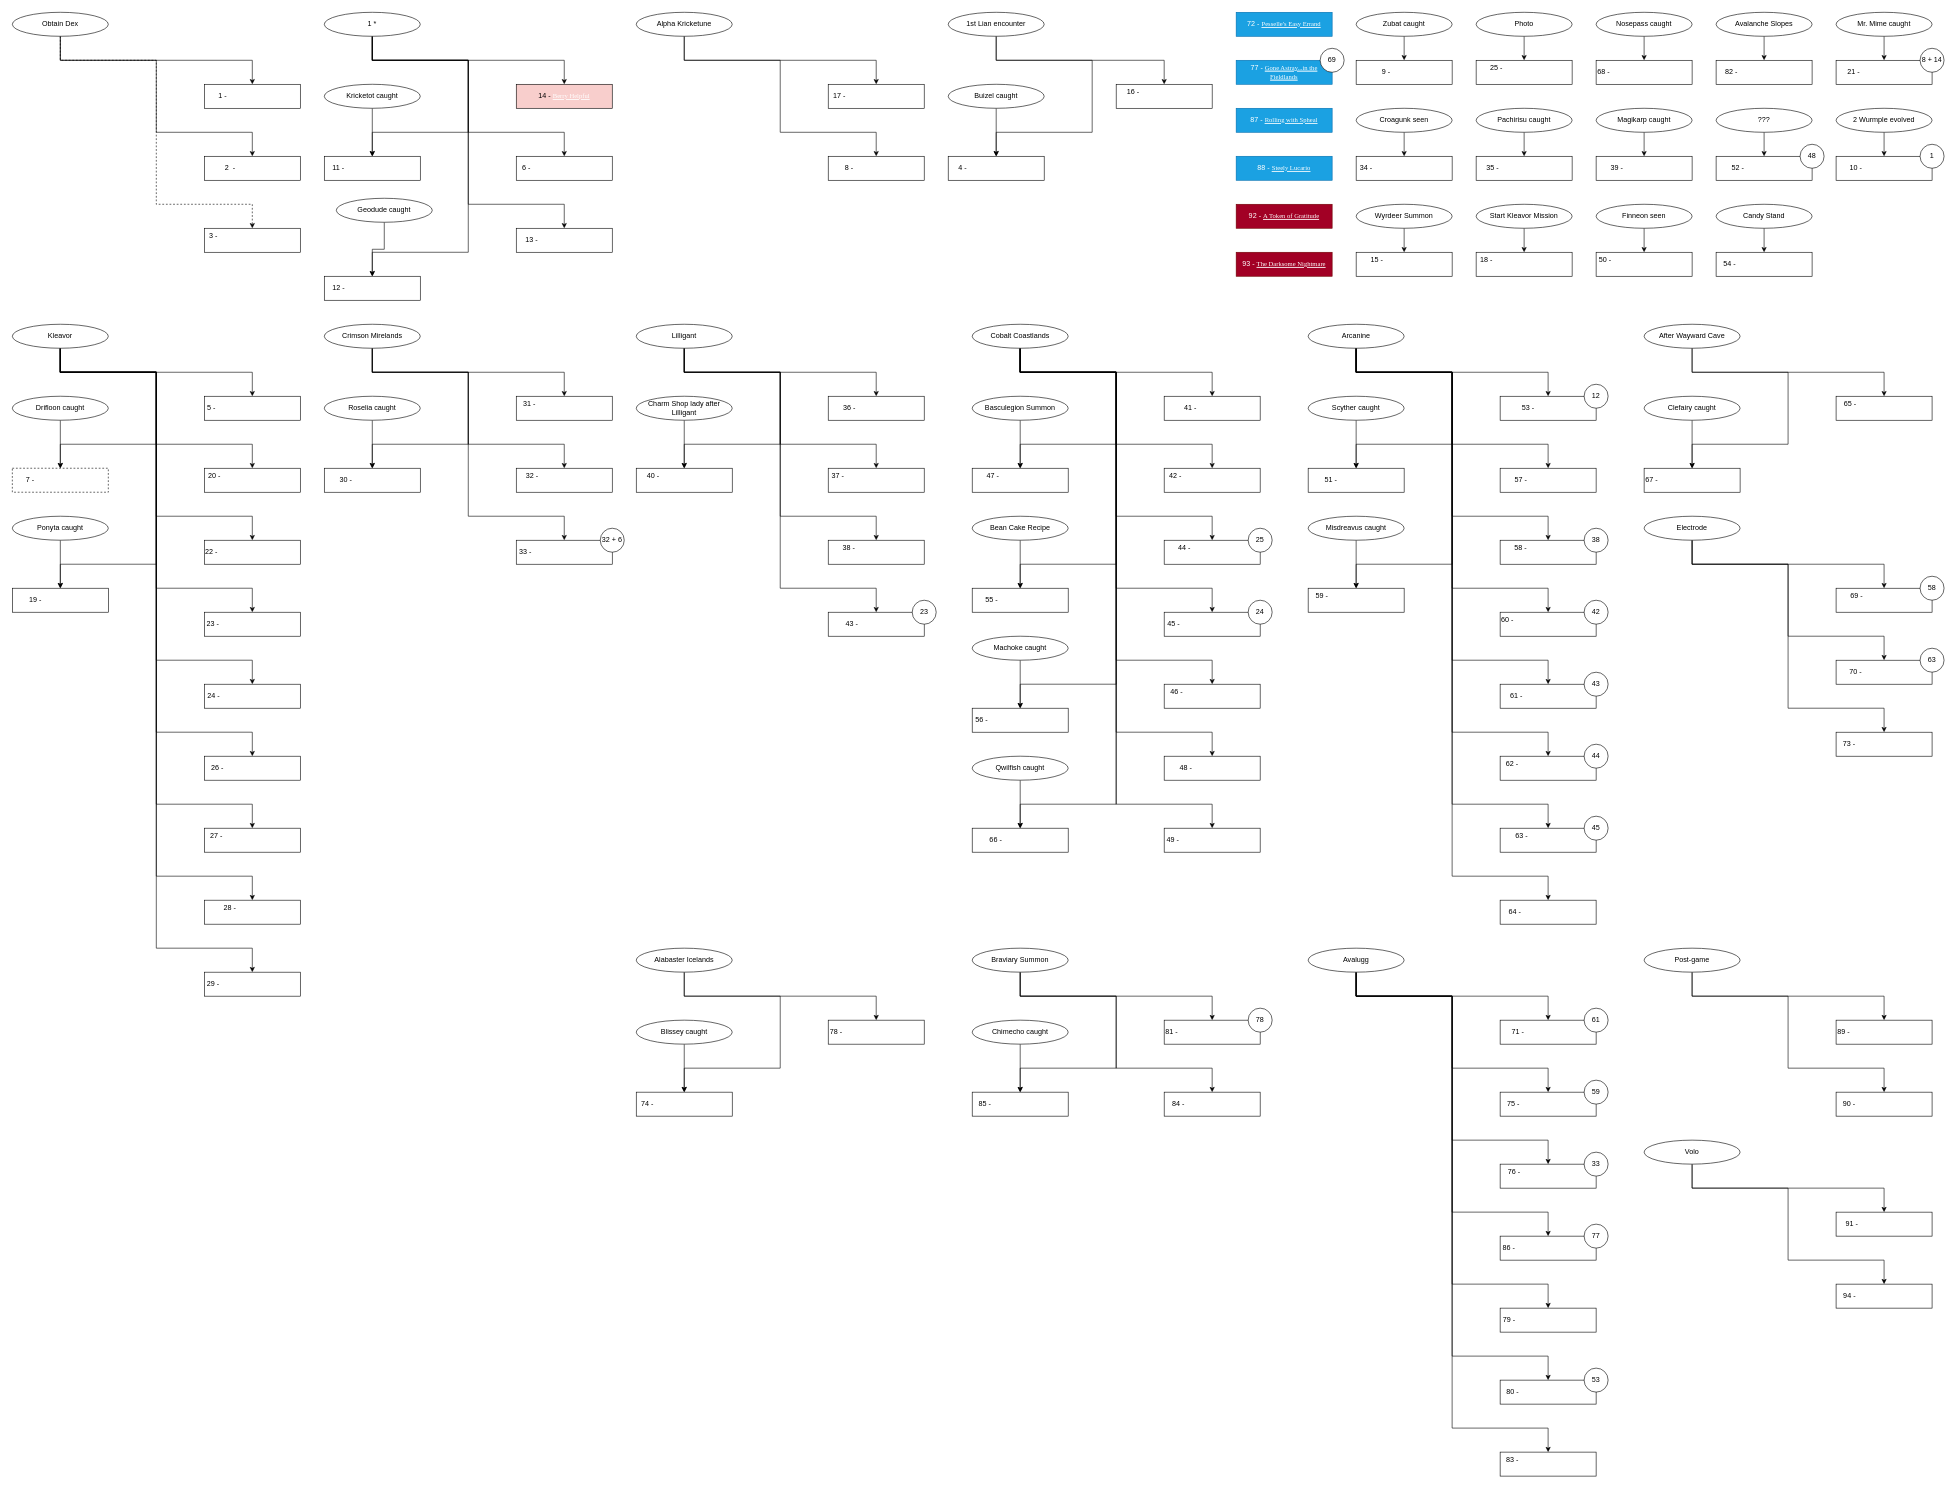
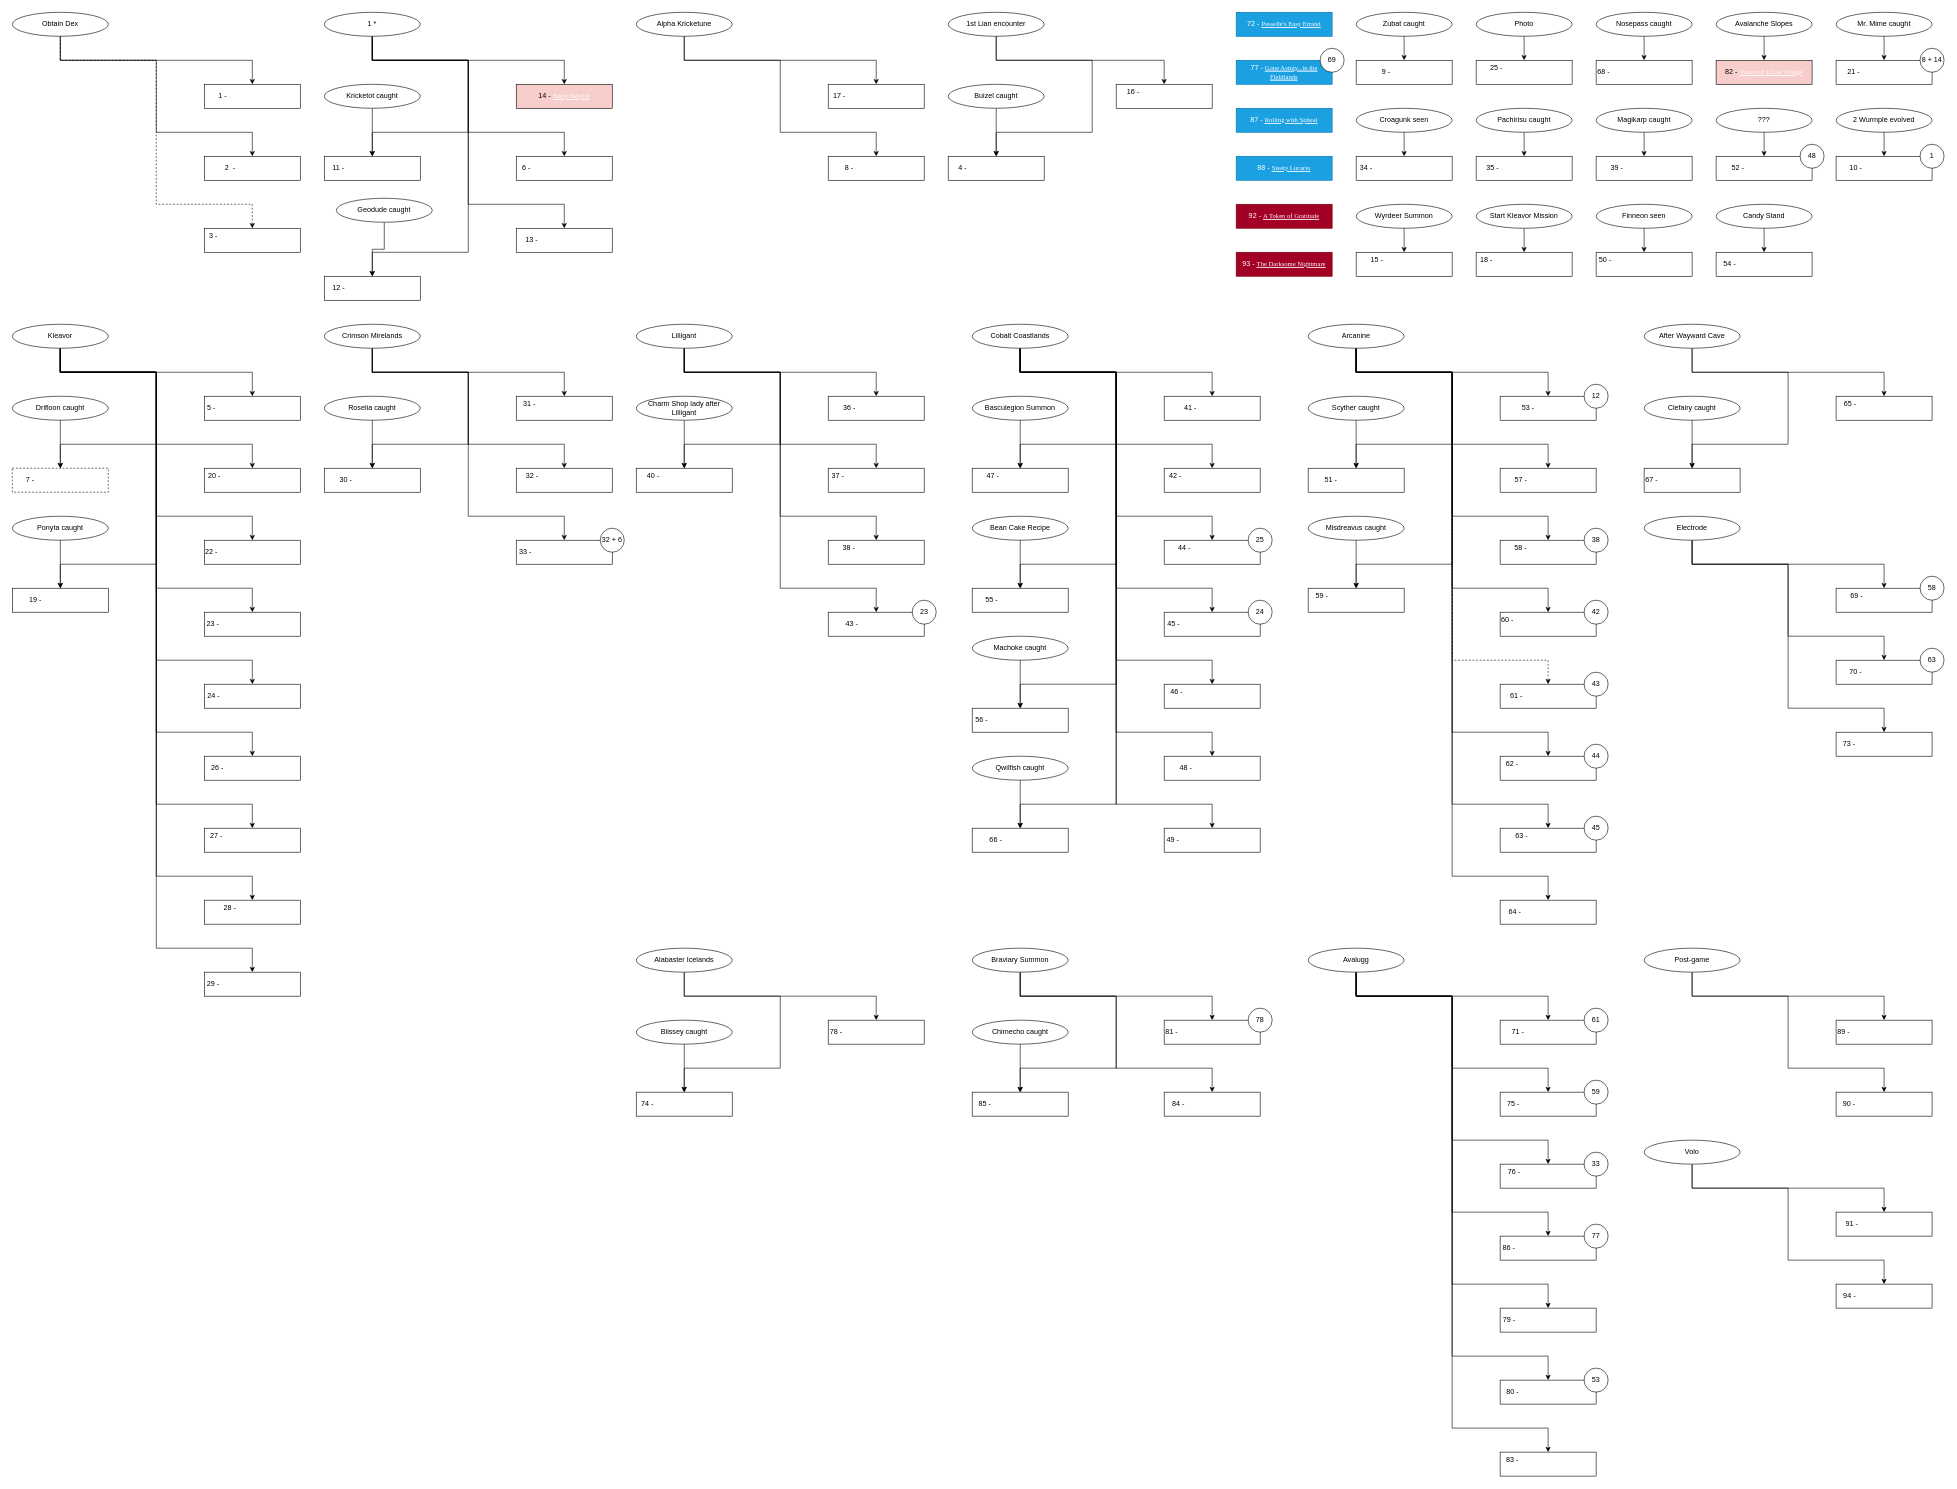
- <mxCell id="83" value="82 -&amp;nbsp;&lt;a href=&quot;https://www.serebii.net/legendsarceus/requests/tracesofalostvillage.shtml&quot; style=&quot;color: rgb(255 , 255 , 255) ; font-family: &amp;#34;verdana&amp;#34; ; font-size: 11px&quot;&gt;&lt;u&gt;Traces of a Lost Village&lt;/u&gt;&lt;/a&gt;" style="rounded=0;whiteSpace=wrap;html=1;" parent="1" vertex="1"><mxGeometry x="2860" y="100" width="160" height="40" as="geometry" /></mxCell>
+ <mxCell id="83" value="82 -&amp;nbsp;&lt;a href=&quot;https://www.serebii.net/legendsarceus/requests/tracesofalostvillage.shtml&quot; style=&quot;color: rgb(255 , 255 , 255) ; font-family: &amp;#34;verdana&amp;#34; ; font-size: 11px&quot;&gt;&lt;u&gt;Traces of a Lost Village&lt;/u&gt;&lt;/a&gt;" style="rounded=0;whiteSpace=wrap;html=1;fillColor=#f8cecc;" parent="1" vertex="1"><mxGeometry x="2860" y="100" width="160" height="40" as="geometry" /></mxCell>
- <mxCell id="190" style="edgeStyle=orthogonalEdgeStyle;rounded=0;orthogonalLoop=1;jettySize=auto;html=1;exitX=0.5;exitY=1;exitDx=0;exitDy=0;entryX=0.5;entryY=0;entryDx=0;entryDy=0;" parent="1" source="194" target="63" edge="1"><mxGeometry relative="1" as="geometry"><Array as="points"><mxPoint x="2260" y="620" /><mxPoint x="2420" y="620" /><mxPoint x="2420" y="1100" /><mxPoint x="2580" y="1100" /></Array></mxGeometry></mxCell>
+ <mxCell id="190" style="edgeStyle=orthogonalEdgeStyle;rounded=0;orthogonalLoop=1;jettySize=auto;html=1;exitX=0.5;exitY=1;exitDx=0;exitDy=0;entryX=0.5;entryY=0;entryDx=0;entryDy=0;dashed=1;" parent="1" source="194" target="63" edge="1"><mxGeometry relative="1" as="geometry"><Array as="points"><mxPoint x="2260" y="620" /><mxPoint x="2420" y="620" /><mxPoint x="2420" y="1100" /><mxPoint x="2580" y="1100" /></Array></mxGeometry></mxCell>
